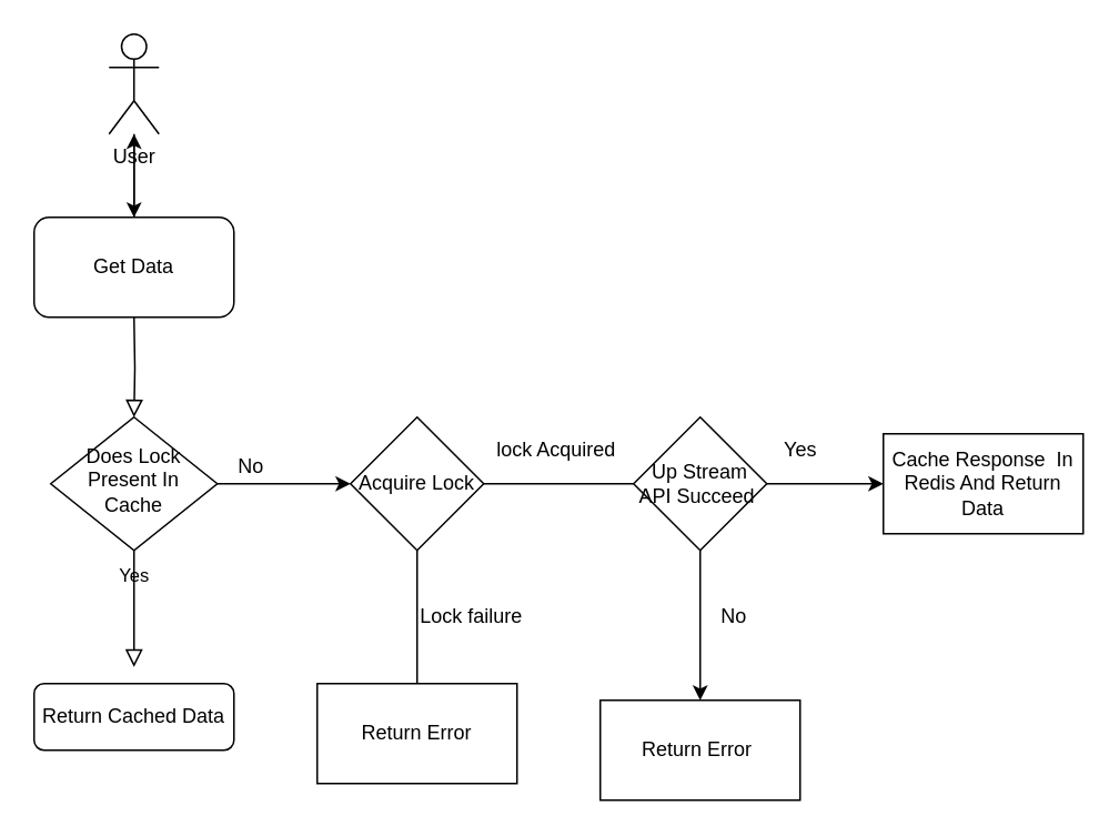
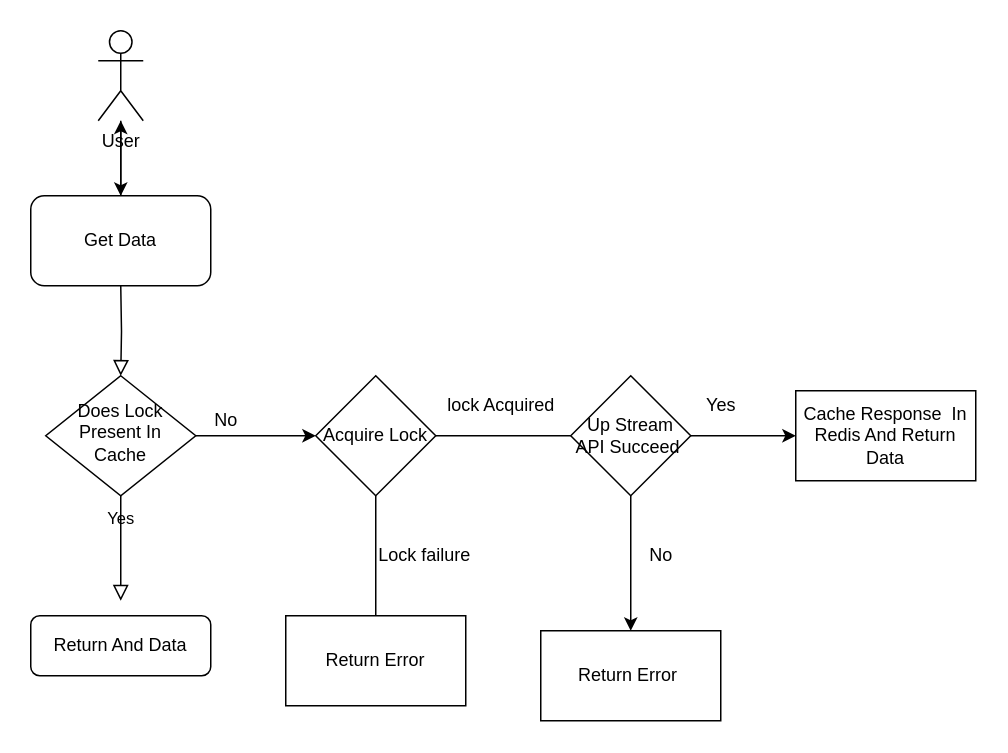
- <mxCell id="6" value="Return Cached Data" style="rounded=1;whiteSpace=wrap;html=1;fontSize=12;glass=0;strokeWidth=1;shadow=0;" parent="1" vertex="1"><mxGeometry x="20" y="410" width="120" height="40" as="geometry" /></mxCell>
+ <mxCell id="6" value="Return And Data" style="rounded=1;whiteSpace=wrap;html=1;fontSize=12;glass=0;strokeWidth=1;shadow=0;" parent="1" vertex="1"><mxGeometry x="20" y="410" width="120" height="40" as="geometry" /></mxCell>
